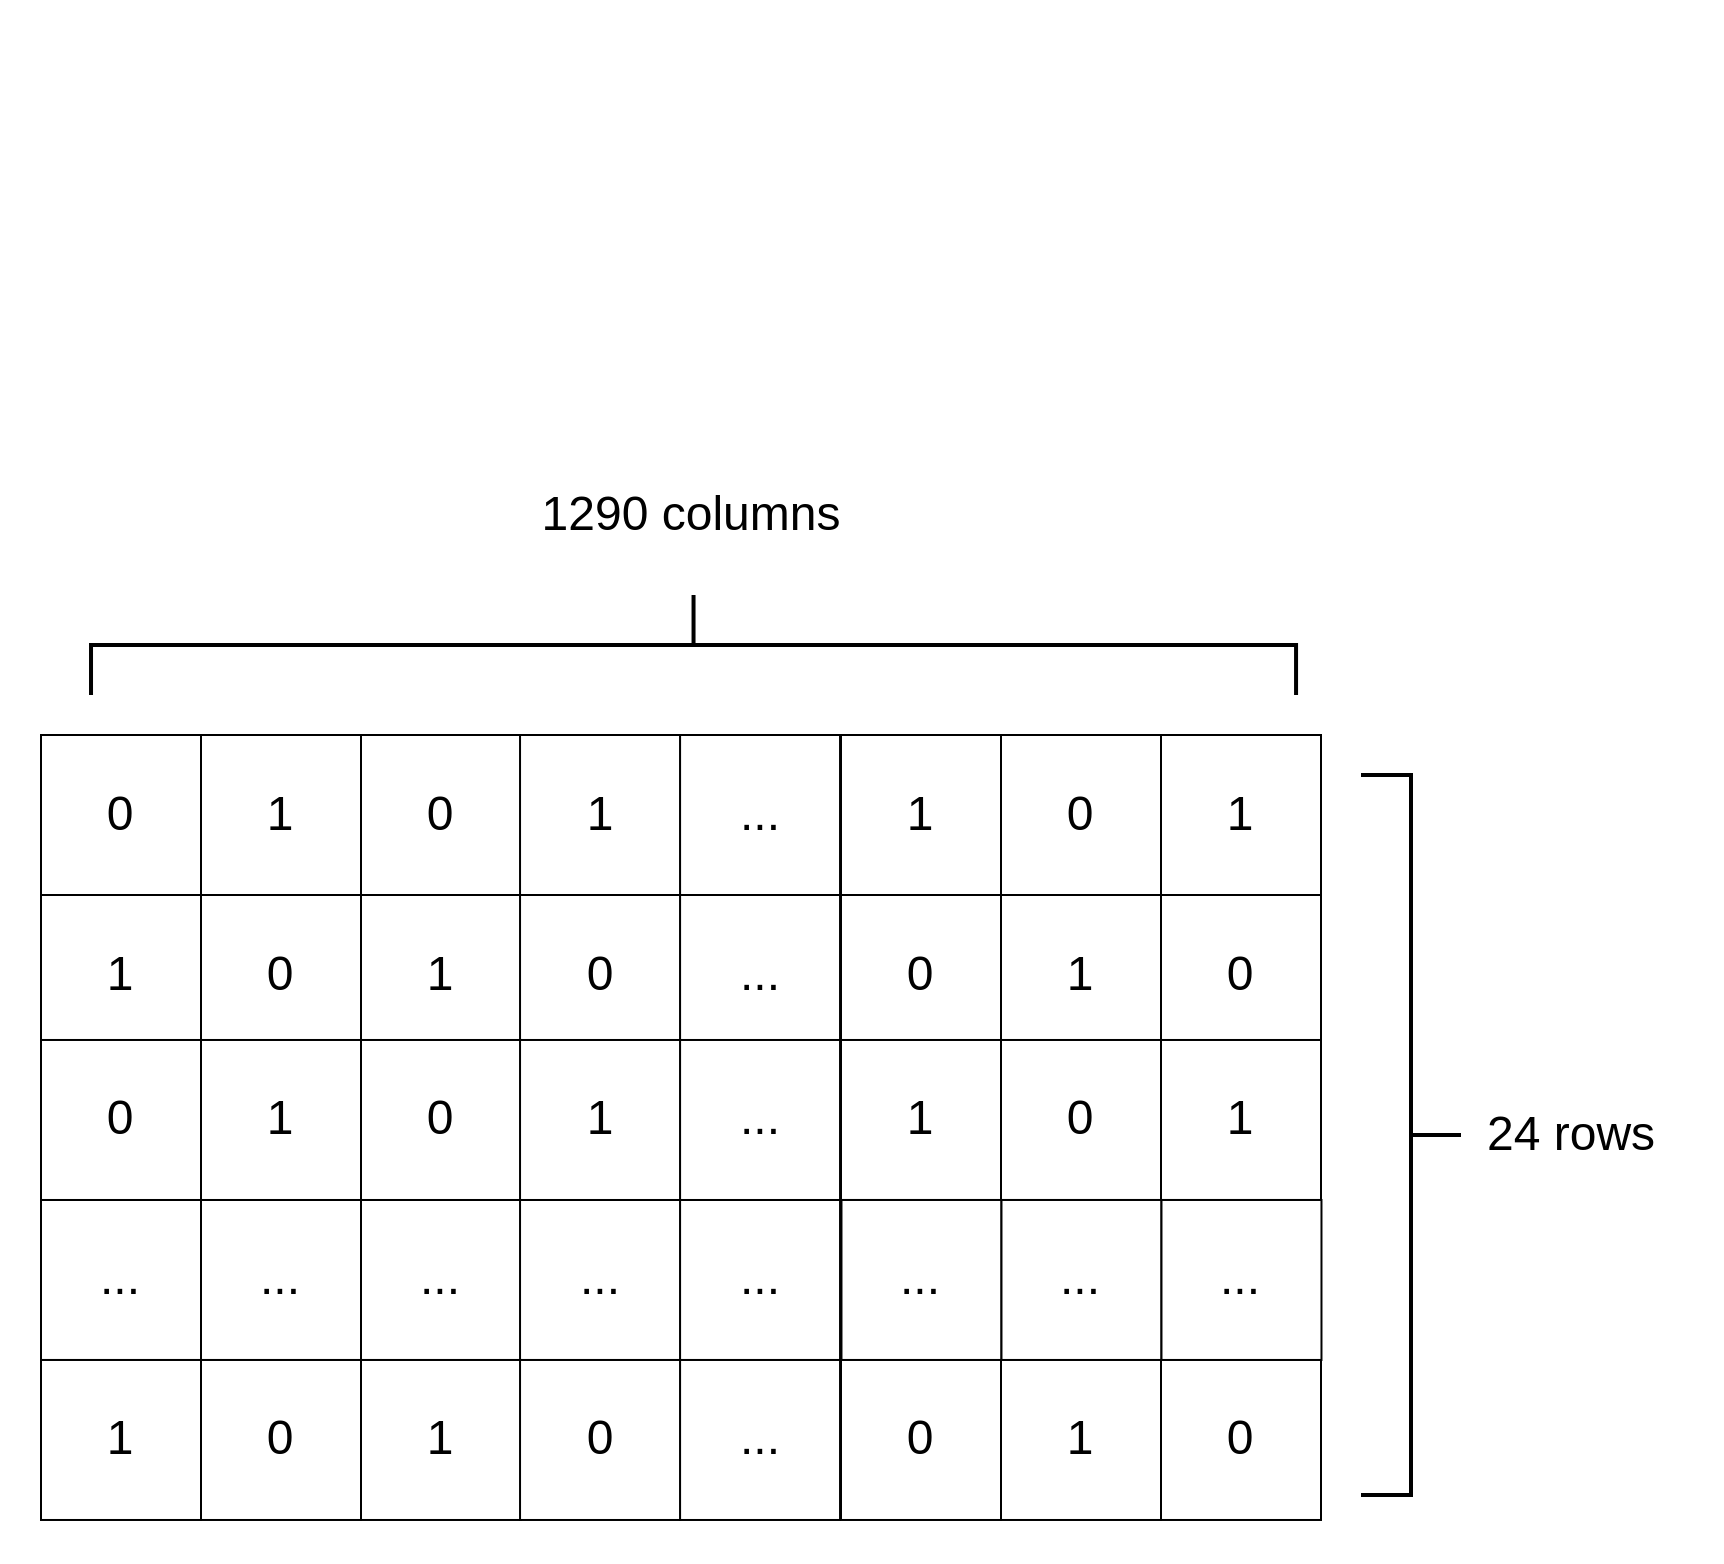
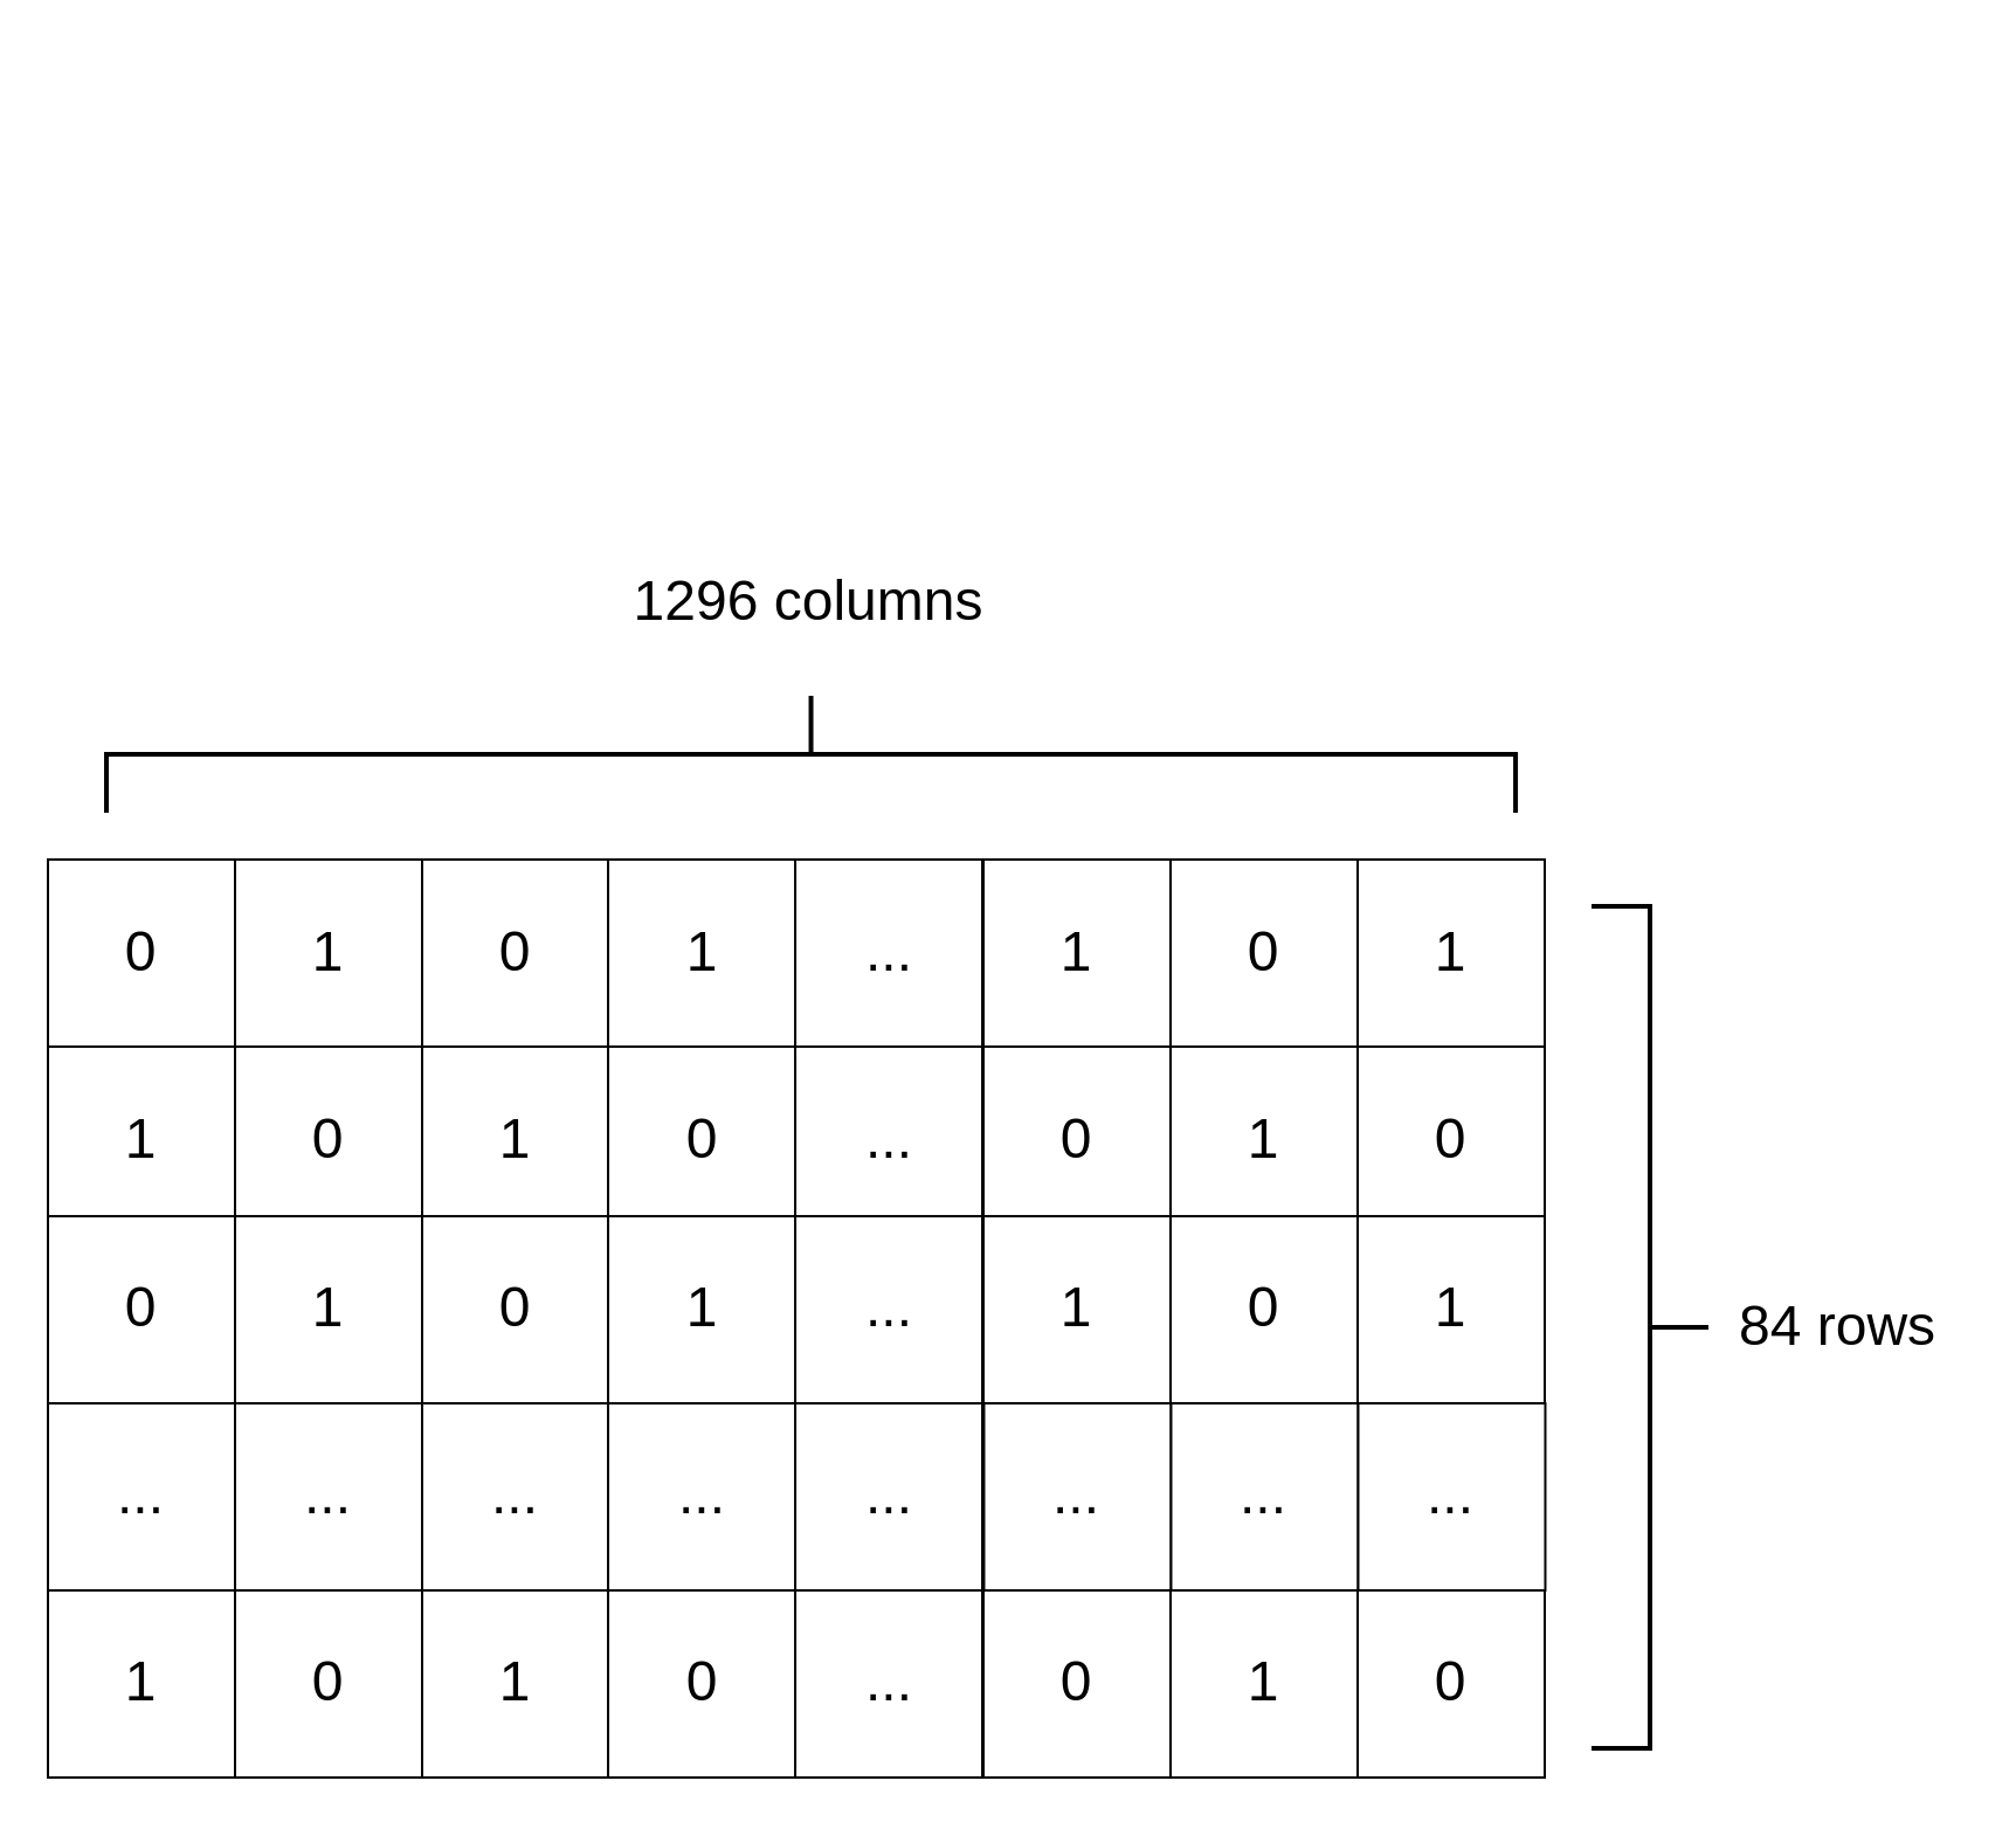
- <mxCell id="20" value="&lt;font style=&quot;font-size: 24px;&quot;&gt;1290 columns&lt;/font&gt;" style="text;html=1;align=center;verticalAlign=middle;resizable=0;points=[];autosize=1;strokeColor=none;fillColor=none;" parent="1" vertex="1"><mxGeometry x="259.52" y="237" width="170" height="40" as="geometry" /></mxCell>
+ <mxCell id="20" value="&lt;font style=&quot;font-size: 24px;&quot;&gt;1296 columns&lt;/font&gt;" style="text;html=1;align=center;verticalAlign=middle;resizable=0;points=[];autosize=1;strokeColor=none;fillColor=none;" parent="1" vertex="1"><mxGeometry x="259.52" y="237" width="170" height="40" as="geometry" /></mxCell>
- <mxCell id="18" value="&lt;font style=&quot;font-size: 24px;&quot;&gt;24 rows&lt;/font&gt;" style="text;html=1;align=center;verticalAlign=middle;resizable=0;points=[];autosize=1;strokeColor=none;fillColor=none;" parent="1" vertex="1"><mxGeometry x="730" y="547.01" width="110" height="40" as="geometry" /></mxCell>
+ <mxCell id="18" value="&lt;font style=&quot;font-size: 24px;&quot;&gt;84 rows&lt;/font&gt;" style="text;html=1;align=center;verticalAlign=middle;resizable=0;points=[];autosize=1;strokeColor=none;fillColor=none;" parent="1" vertex="1"><mxGeometry x="730" y="547.01" width="110" height="40" as="geometry" /></mxCell>
